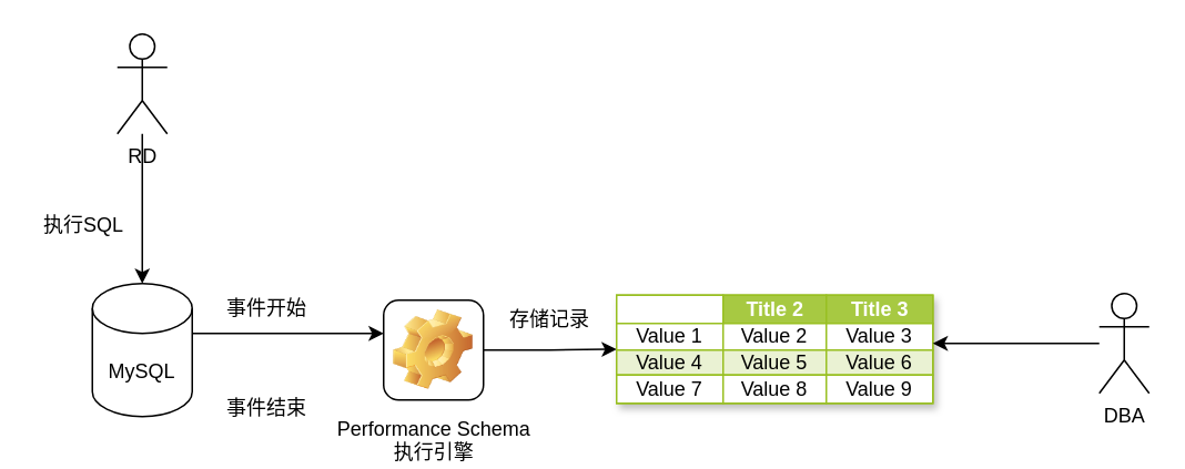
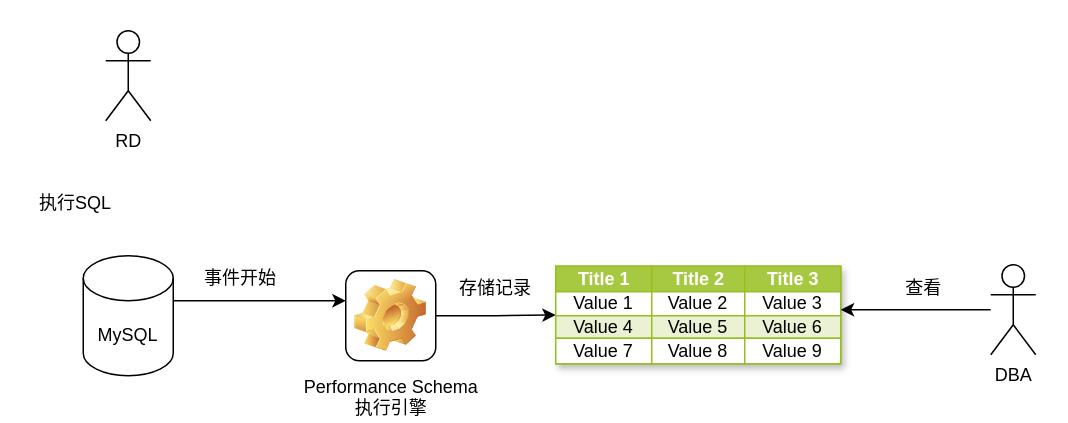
- <mxCell id="2" style="edgeStyle=orthogonalEdgeStyle;rounded=0;orthogonalLoop=1;jettySize=auto;html=1;" edge="1" parent="1" source="3" target="5"><mxGeometry relative="1" as="geometry" /></mxCell>
- <mxCell id="13" value="Title 1" style="connectable=0;recursiveResize=0;strokeColor=inherit;fillColor=#ffffff;align=center;fontStyle=1;fontColor=#FFFFFF;html=1;" vertex="1" parent="12"><mxGeometry width="64" height="17" as="geometry"><mxRectangle width="64" height="17" as="alternateBounds" /></mxGeometry></mxCell>
+ <mxCell id="13" value="Title 1" style="connectable=0;recursiveResize=0;strokeColor=inherit;fillColor=#A7C942;align=center;fontStyle=1;fontColor=#FFFFFF;html=1;" vertex="1" parent="12"><mxGeometry width="64" height="17" as="geometry"><mxRectangle width="64" height="17" as="alternateBounds" /></mxGeometry></mxCell>
+ <mxCell id="31" value="查看" style="text;html=1;align=center;verticalAlign=middle;resizable=0;points=[];autosize=1;strokeColor=none;fillColor=none;" vertex="1" parent="1"><mxGeometry x="590" y="177" width="50" height="30" as="geometry" /></mxCell>
- <mxCell id="10" value="事件结束" style="text;html=1;align=center;verticalAlign=middle;whiteSpace=wrap;rounded=0;" vertex="1" parent="1"><mxGeometry x="130" y="230" width="60" height="30" as="geometry" /></mxCell>
